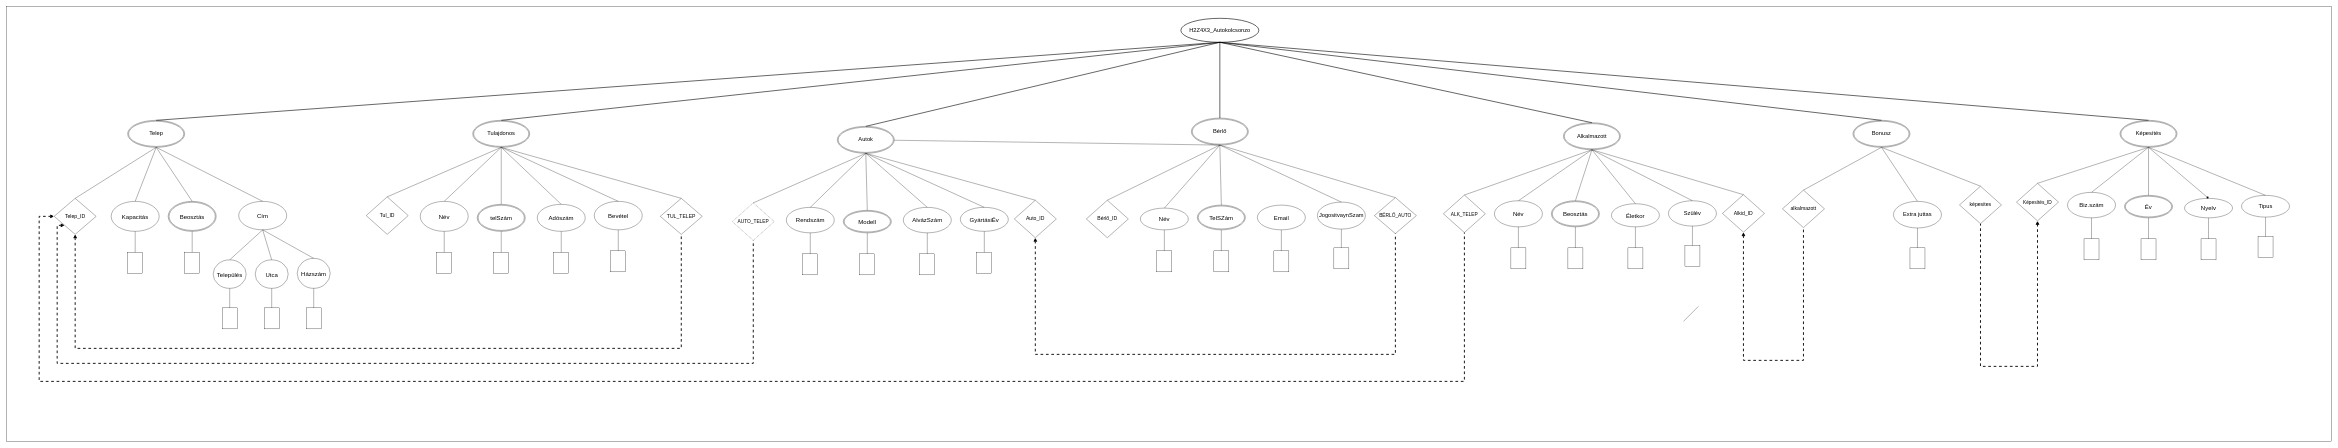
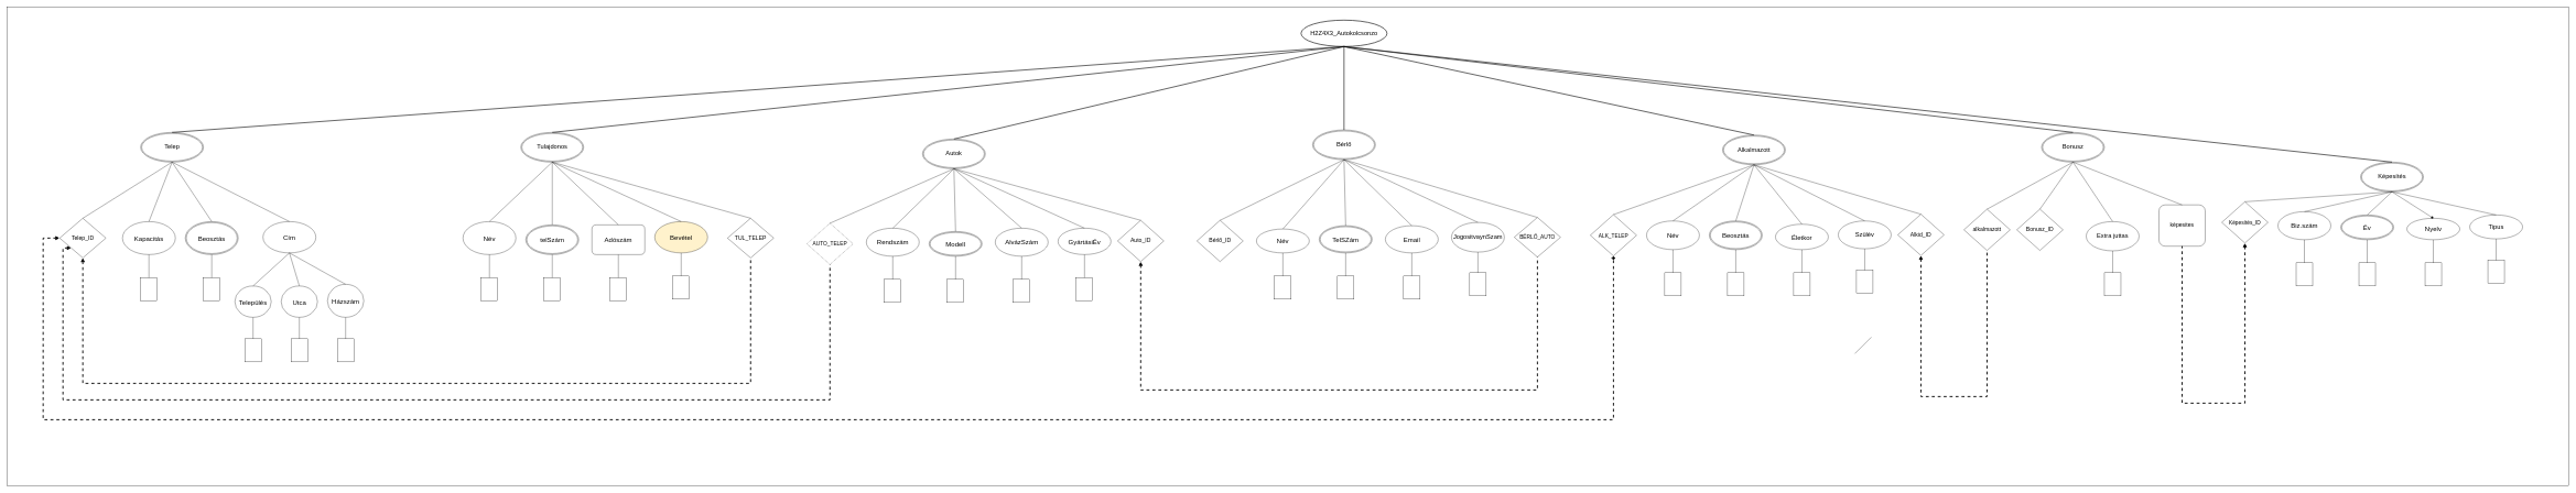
- <mxCell id="8" value="&lt;span style=&quot;font-size: 19px;&quot;&gt;Képesítés&lt;/span&gt;" style="ellipse;shape=doubleEllipse;margin=3;whiteSpace=wrap;html=1;align=center;" parent="1" vertex="1"><mxGeometry x="7065" y="400" width="190" height="90" as="geometry" /></mxCell>
+ <mxCell id="8" value="&lt;span style=&quot;font-size: 19px;&quot;&gt;Képesítés&lt;/span&gt;" style="ellipse;shape=doubleEllipse;margin=3;whiteSpace=wrap;html=1;align=center;" parent="1" vertex="1"><mxGeometry x="7140" y="490" width="190" height="90" as="geometry" /></mxCell>
- <mxCell id="93" value="" style="endArrow=none;html=1;rounded=0;exitX=0.5;exitY=1;exitDx=0;exitDy=0;" edge="1" parent="1" target="5" source="6"><mxGeometry width="50" height="50" relative="1" as="geometry"><mxPoint x="4065" y="540" as="sourcePoint" /><mxPoint x="3720" y="680" as="targetPoint" /></mxGeometry></mxCell>
+ <mxCell id="93" value="" style="endArrow=none;html=1;rounded=0;entryX=0.5;entryY=0;entryDx=0;entryDy=0;exitX=0.5;exitY=1;exitDx=0;exitDy=0;" edge="1" parent="1" target="87" source="6"><mxGeometry width="50" height="50" relative="1" as="geometry"><mxPoint x="4065" y="540" as="sourcePoint" /><mxPoint x="3720" y="680" as="targetPoint" /></mxGeometry></mxCell>
+ <mxCell id="123" value="" style="endArrow=none;html=1;rounded=0;entryX=0.5;entryY=0;entryDx=0;entryDy=0;exitX=0.5;exitY=1;exitDx=0;exitDy=0;" edge="1" parent="1" source="115" target="122"><mxGeometry width="50" height="50" relative="1" as="geometry"><mxPoint x="6215" y="480" as="sourcePoint" /><mxPoint x="6400" y="656" as="targetPoint" /></mxGeometry></mxCell>
- <mxCell id="58" value="" style="endArrow=none;html=1;rounded=0;entryX=0.5;entryY=0;entryDx=0;entryDy=0;exitX=0.5;exitY=1;exitDx=0;exitDy=0;" edge="1" parent="1" source="4" target="41"><mxGeometry width="50" height="50" relative="1" as="geometry"><mxPoint x="2170" y="470" as="sourcePoint" /><mxPoint x="2155" y="635" as="targetPoint" /></mxGeometry></mxCell>
- <mxCell id="120" value="&lt;span style=&quot;font-size: 17px;&quot;&gt;képesites&lt;/span&gt;" style="rhombus;whiteSpace=wrap;html=1;" vertex="1" parent="1"><mxGeometry x="6530" y="619.5" width="140" height="125" as="geometry" /></mxCell>
+ <mxCell id="120" value="&lt;span style=&quot;font-size: 17px;&quot;&gt;képesites&lt;/span&gt;" style="whiteSpace=wrap;html=1;rounded=1;" vertex="1" parent="1"><mxGeometry x="6530" y="619.5" width="140" height="125" as="geometry" /></mxCell>
+ <mxCell id="122" value="&lt;span style=&quot;font-size: 17px;&quot;&gt;Bonusz_ID&lt;/span&gt;" style="rhombus;whiteSpace=wrap;html=1;" vertex="1" parent="1"><mxGeometry x="6100" y="632.5" width="140" height="125" as="geometry" /></mxCell>
- <mxCell id="41" value="&lt;font style=&quot;font-size: 17px;&quot;&gt;Tul_ID&lt;/font&gt;" style="rhombus;whiteSpace=wrap;html=1;" vertex="1" parent="1"><mxGeometry x="1220" y="655" width="140" height="125" as="geometry" /></mxCell>
- <mxCell id="47" value="&lt;span style=&quot;font-size: 20px;&quot;&gt;Bevétel&lt;/span&gt;" style="ellipse;whiteSpace=wrap;html=1;" vertex="1" parent="1"><mxGeometry x="1980" y="670" width="160" height="95" as="geometry" /></mxCell>
+ <mxCell id="47" value="&lt;span style=&quot;font-size: 20px;&quot;&gt;Bevétel&lt;/span&gt;" style="ellipse;whiteSpace=wrap;html=1;fillColor=#fff2cc;" vertex="1" parent="1"><mxGeometry x="1980" y="670" width="160" height="95" as="geometry" /></mxCell>
- <mxCell id="50" value="&lt;span style=&quot;font-size: 20px;&quot;&gt;Adószám&lt;/span&gt;" style="ellipse;whiteSpace=wrap;html=1;" vertex="1" parent="1"><mxGeometry x="1790" y="680" width="160" height="90" as="geometry" /></mxCell>
+ <mxCell id="50" value="&lt;span style=&quot;font-size: 20px;&quot;&gt;Adószám&lt;/span&gt;" style="whiteSpace=wrap;html=1;rounded=1;" vertex="1" parent="1"><mxGeometry x="1790" y="680" width="160" height="90" as="geometry" /></mxCell>
- <mxCell id="152" value="" style="endArrow=none;dashed=1;html=1;rounded=0;startArrow=classic;startFill=1;strokeWidth=3;edgeStyle=orthogonalEdgeStyle;entryX=0.5;entryY=1;entryDx=0;entryDy=0;exitX=0;exitY=0.5;exitDx=0;exitDy=0;" edge="1" parent="1" source="24" target="150"><mxGeometry width="50" height="50" relative="1" as="geometry"><mxPoint x="120" y="760" as="sourcePoint" /><mxPoint x="4710" y="935" as="targetPoint" /><Array as="points"><mxPoint x="130" y="720" /><mxPoint x="130" y="1270" /><mxPoint x="4880" y="1270" /></Array></mxGeometry></mxCell>
+ <mxCell id="152" value="" style="endArrow=diamond;dashed=1;html=1;rounded=0;startArrow=classic;startFill=1;strokeWidth=3;edgeStyle=orthogonalEdgeStyle;entryX=0.5;entryY=1;entryDx=0;entryDy=0;exitX=0;exitY=0.5;exitDx=0;exitDy=0;" edge="1" parent="1" source="24" target="150"><mxGeometry width="50" height="50" relative="1" as="geometry"><mxPoint x="120" y="760" as="sourcePoint" /><mxPoint x="4710" y="935" as="targetPoint" /><Array as="points"><mxPoint x="130" y="720" /><mxPoint x="130" y="1270" /><mxPoint x="4880" y="1270" /></Array></mxGeometry></mxCell>
